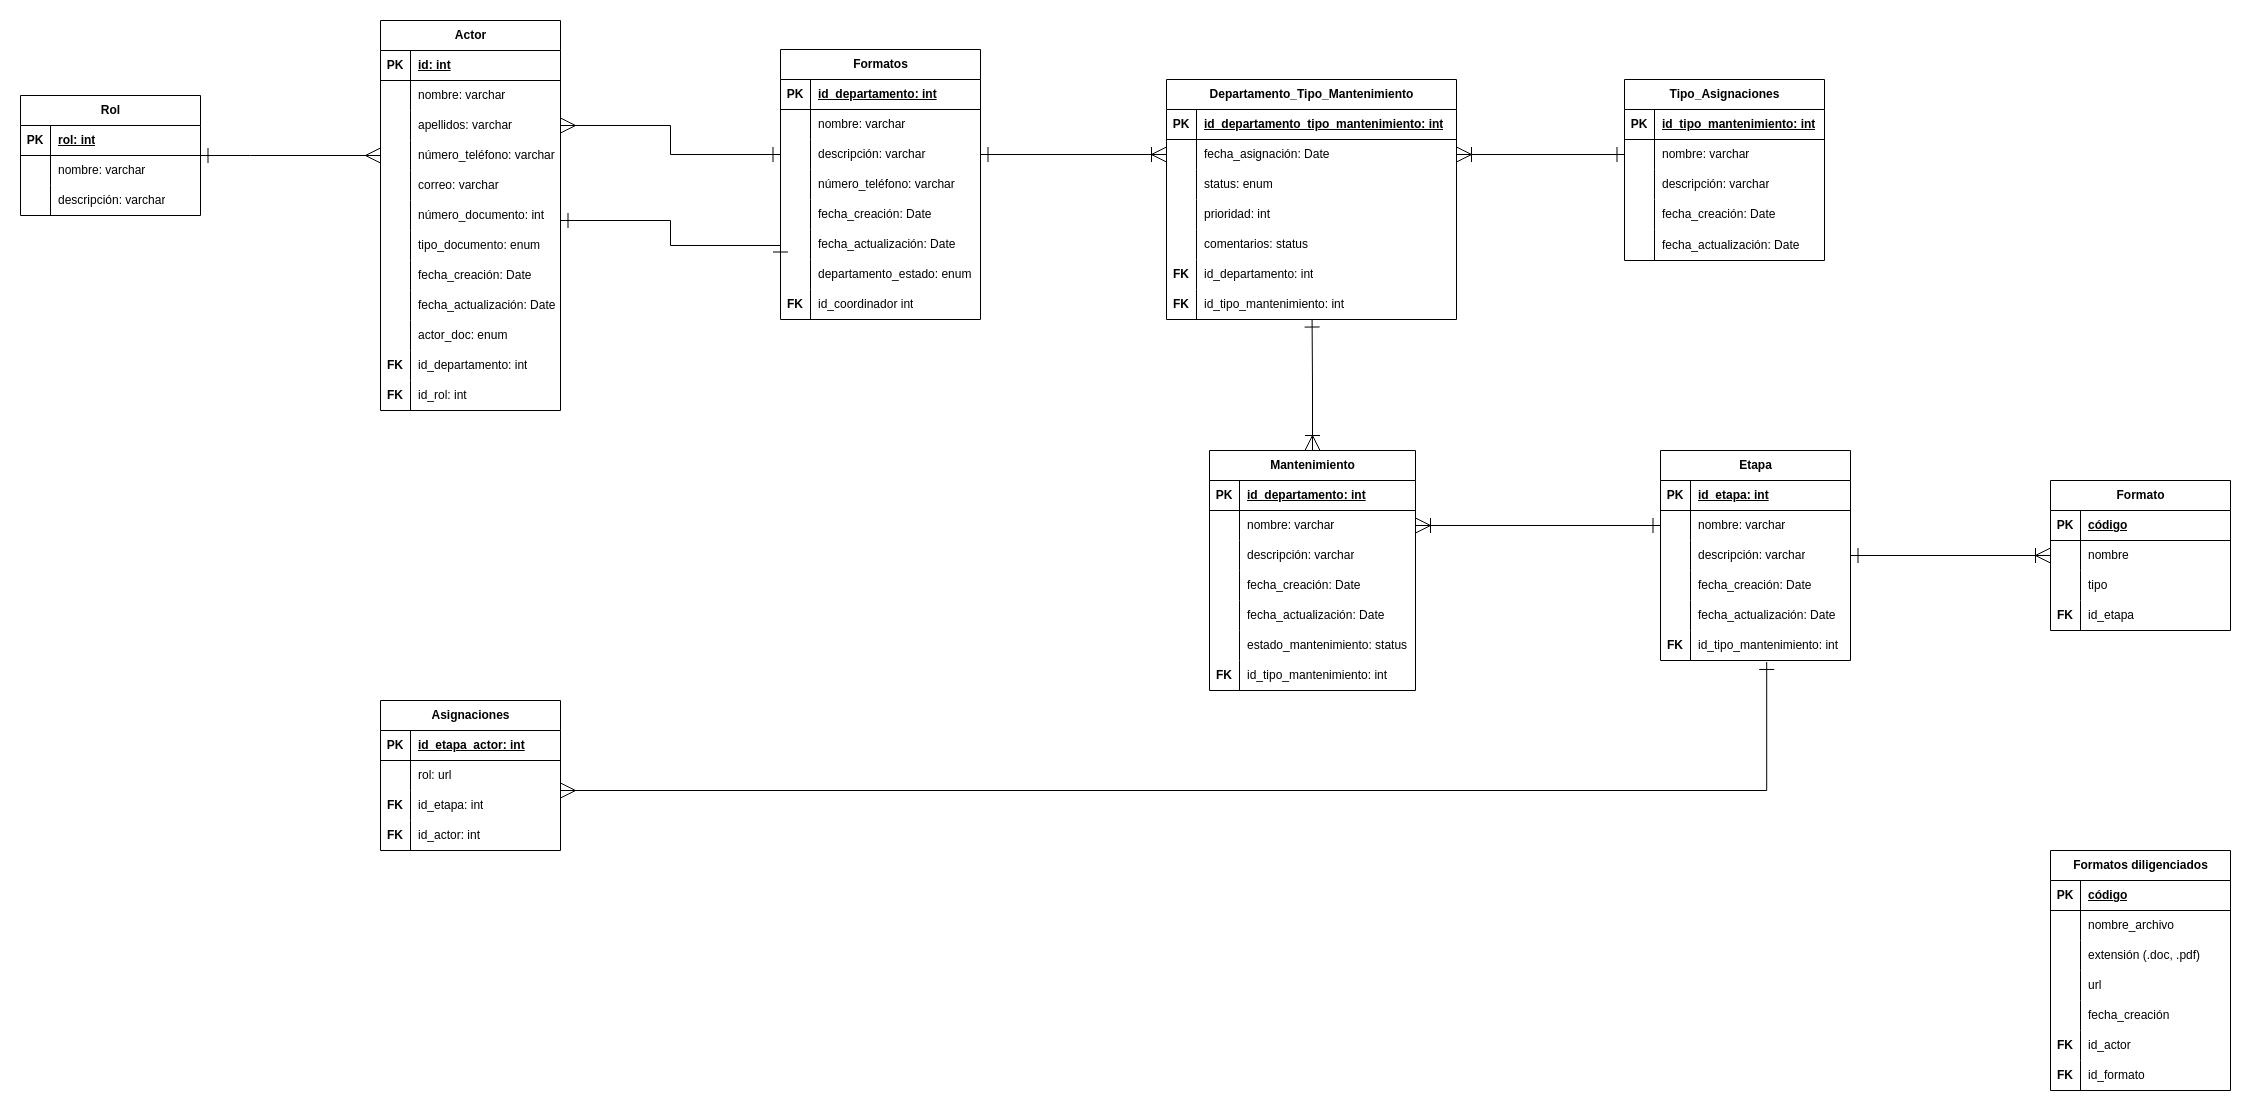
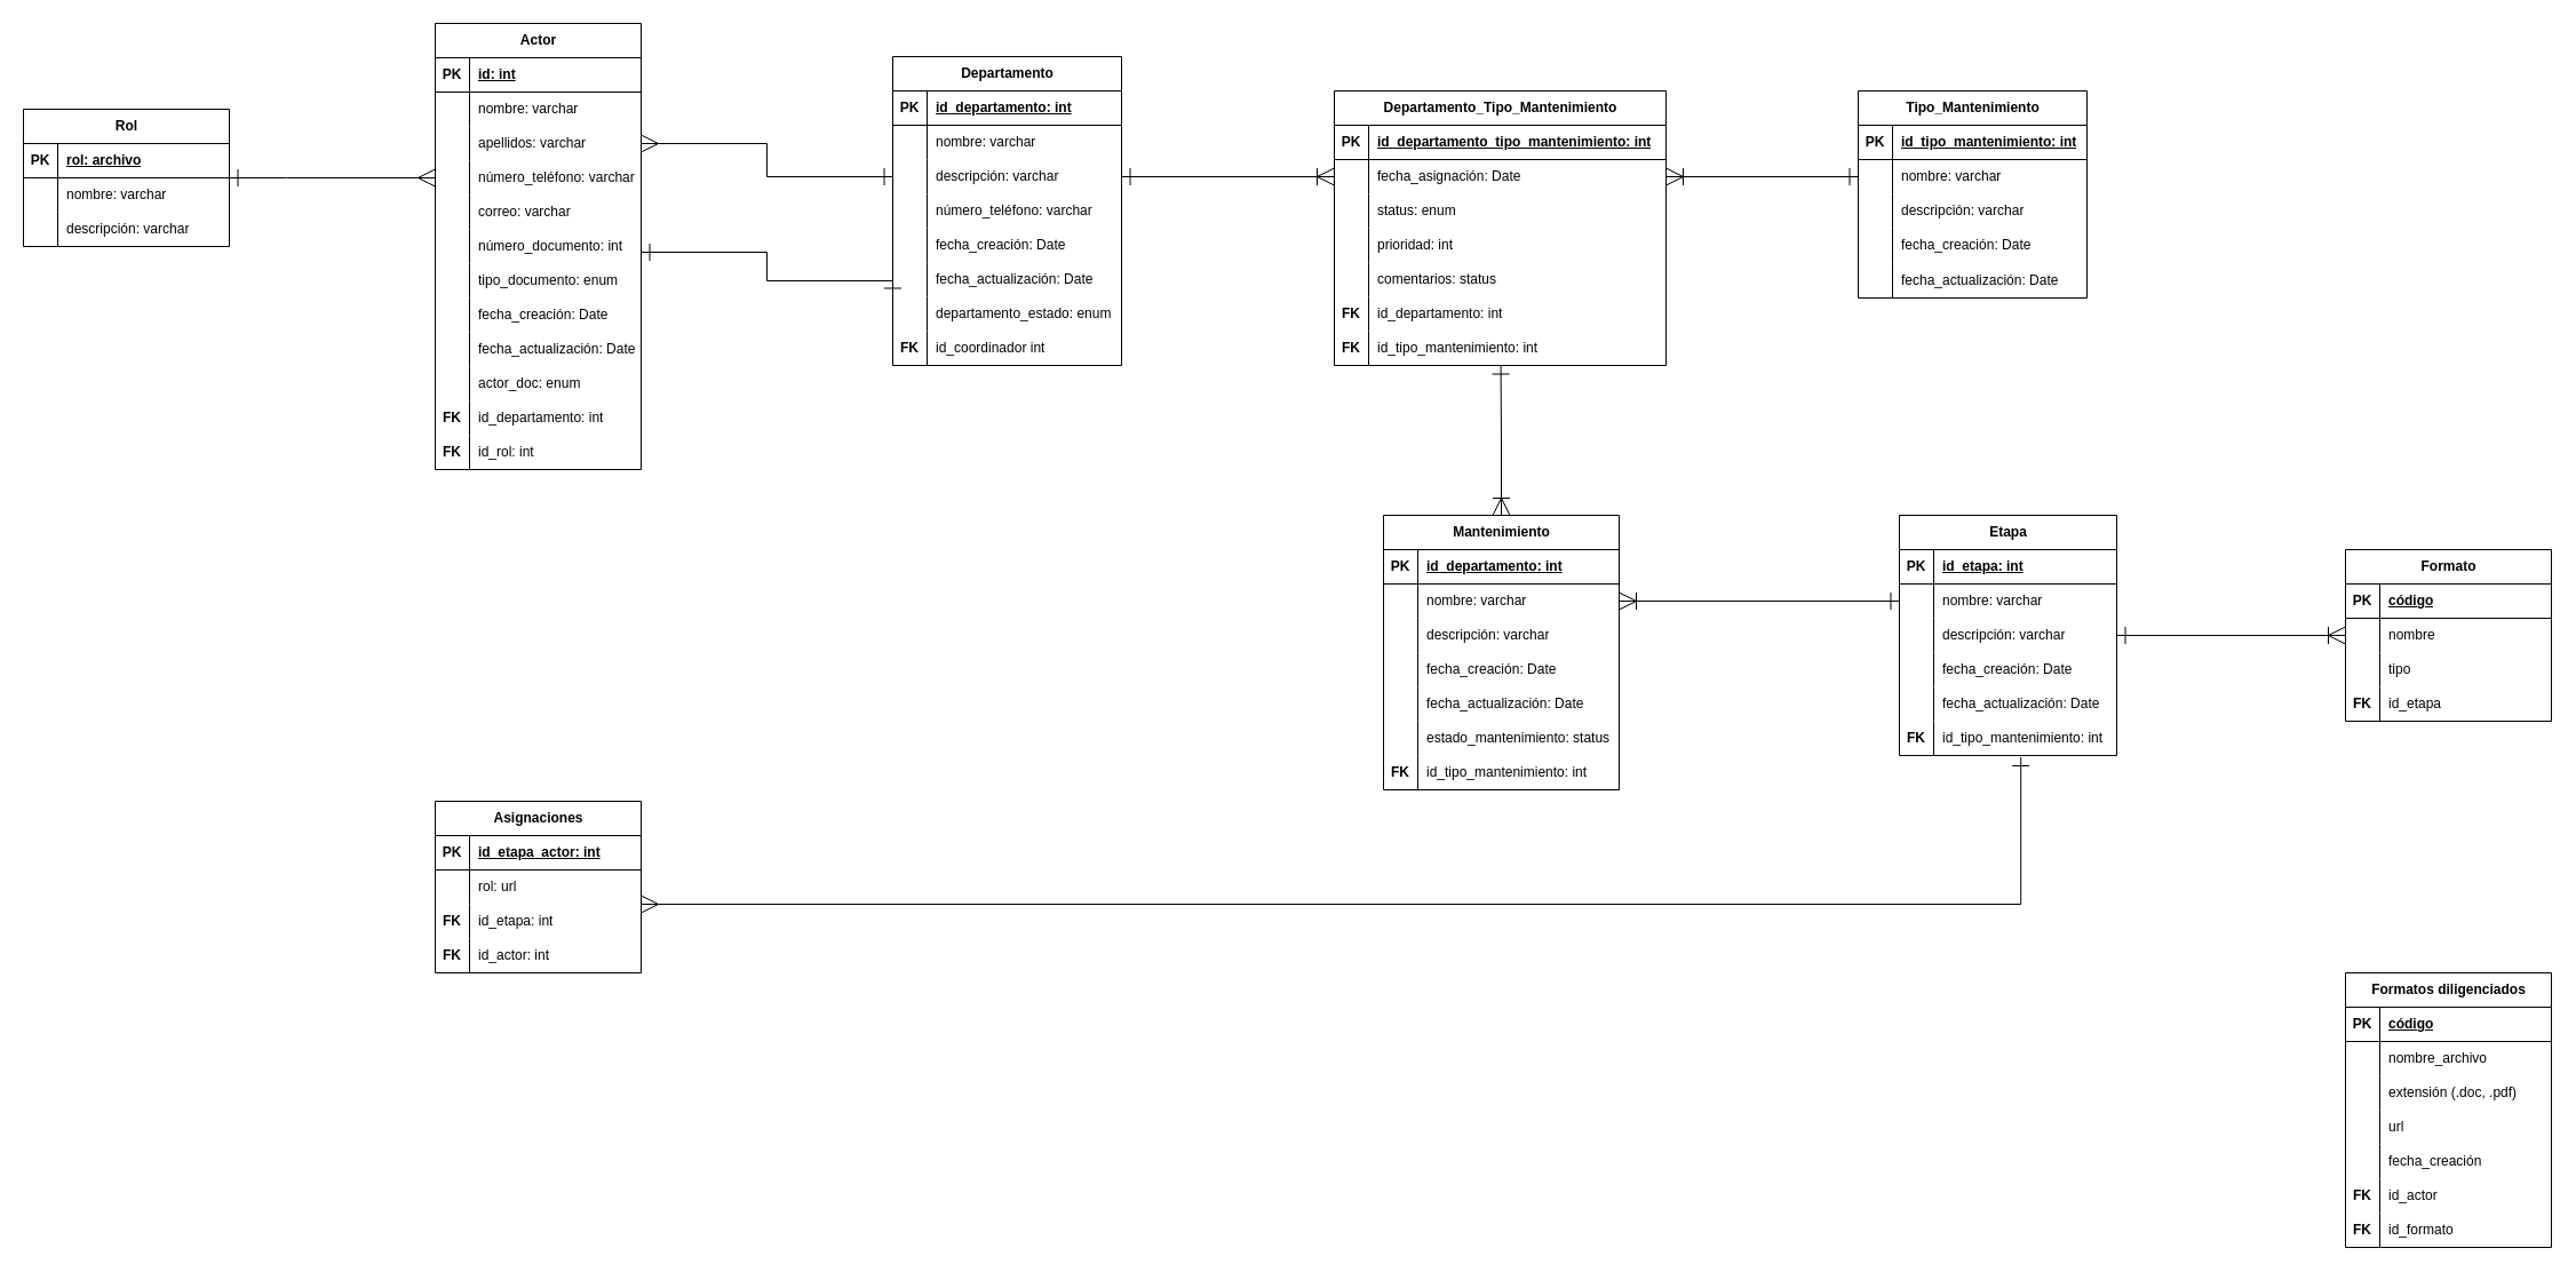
- <mxCell id="60" value="Formatos" style="shape=table;startSize=30;container=1;collapsible=1;childLayout=tableLayout;fixedRows=1;rowLines=0;fontStyle=1;align=center;resizeLast=1;html=1;" parent="1" vertex="1"><mxGeometry x="780" y="49" width="200" height="270" as="geometry" /></mxCell>
+ <mxCell id="60" value="Departamento" style="shape=table;startSize=30;container=1;collapsible=1;childLayout=tableLayout;fixedRows=1;rowLines=0;fontStyle=1;align=center;resizeLast=1;html=1;" parent="1" vertex="1"><mxGeometry x="780" y="49" width="200" height="270" as="geometry" /></mxCell>
- <mxCell id="3" value="Tipo_Asignaciones" style="shape=table;startSize=30;container=1;collapsible=1;childLayout=tableLayout;fixedRows=1;rowLines=0;fontStyle=1;align=center;resizeLast=1;html=1;" parent="1" vertex="1"><mxGeometry x="1624" y="79" width="200" height="181" as="geometry" /></mxCell>
+ <mxCell id="3" value="Tipo_Mantenimiento" style="shape=table;startSize=30;container=1;collapsible=1;childLayout=tableLayout;fixedRows=1;rowLines=0;fontStyle=1;align=center;resizeLast=1;html=1;" parent="1" vertex="1"><mxGeometry x="1624" y="79" width="200" height="181" as="geometry" /></mxCell>
- <mxCell id="156" value="&lt;span style=&quot;&quot;&gt;&lt;b&gt;rol: int&lt;/b&gt;&lt;/span&gt;" style="shape=partialRectangle;connectable=0;fillColor=none;top=0;left=0;bottom=0;right=0;align=left;spacingLeft=6;fontStyle=4;overflow=hidden;whiteSpace=wrap;html=1;" parent="154" vertex="1"><mxGeometry x="30" width="150" height="30" as="geometry"><mxRectangle width="150" height="30" as="alternateBounds" /></mxGeometry></mxCell>
+ <mxCell id="156" value="&lt;span style=&quot;&quot;&gt;&lt;b&gt;rol: archivo&lt;/b&gt;&lt;/span&gt;" style="shape=partialRectangle;connectable=0;fillColor=none;top=0;left=0;bottom=0;right=0;align=left;spacingLeft=6;fontStyle=4;overflow=hidden;whiteSpace=wrap;html=1;" parent="154" vertex="1"><mxGeometry x="30" width="150" height="30" as="geometry"><mxRectangle width="150" height="30" as="alternateBounds" /></mxGeometry></mxCell>
